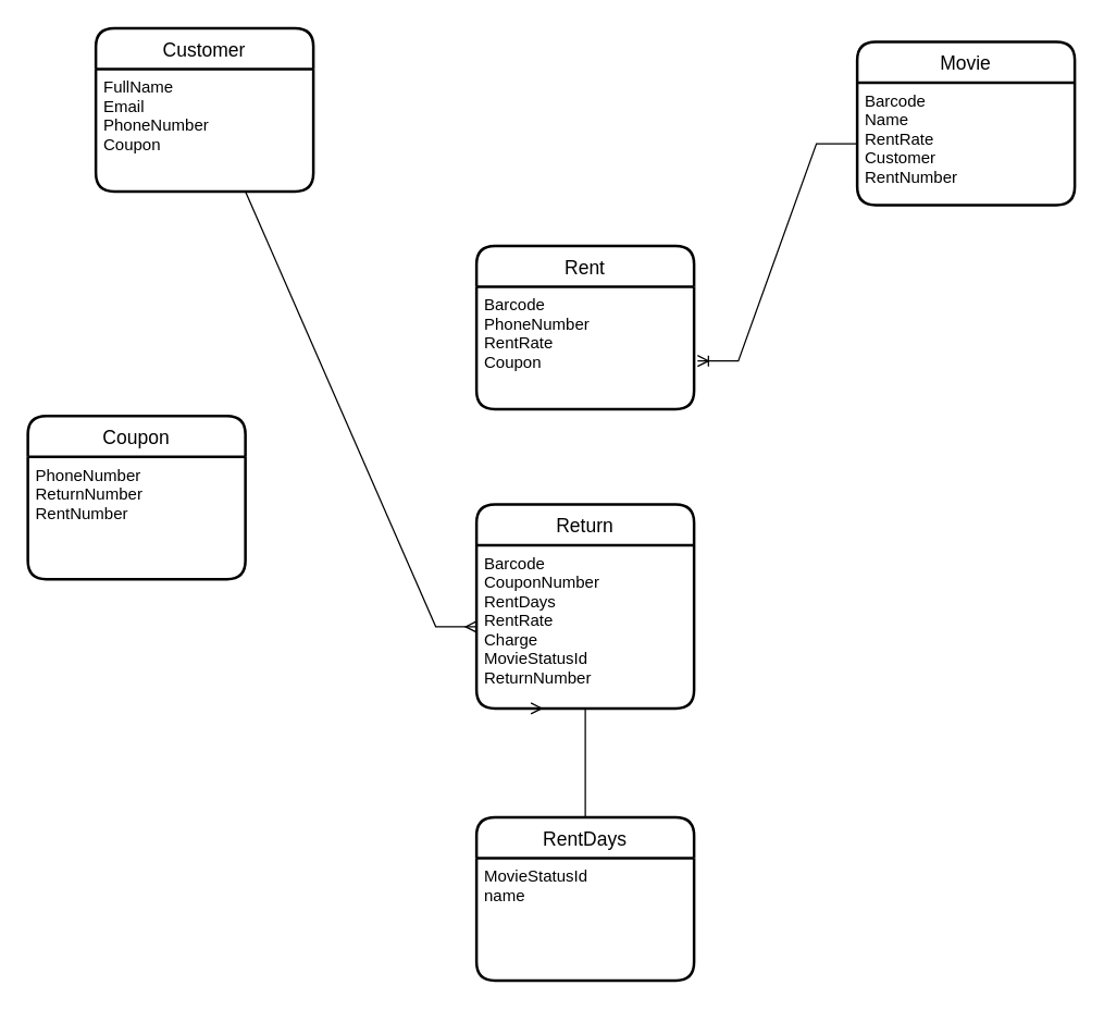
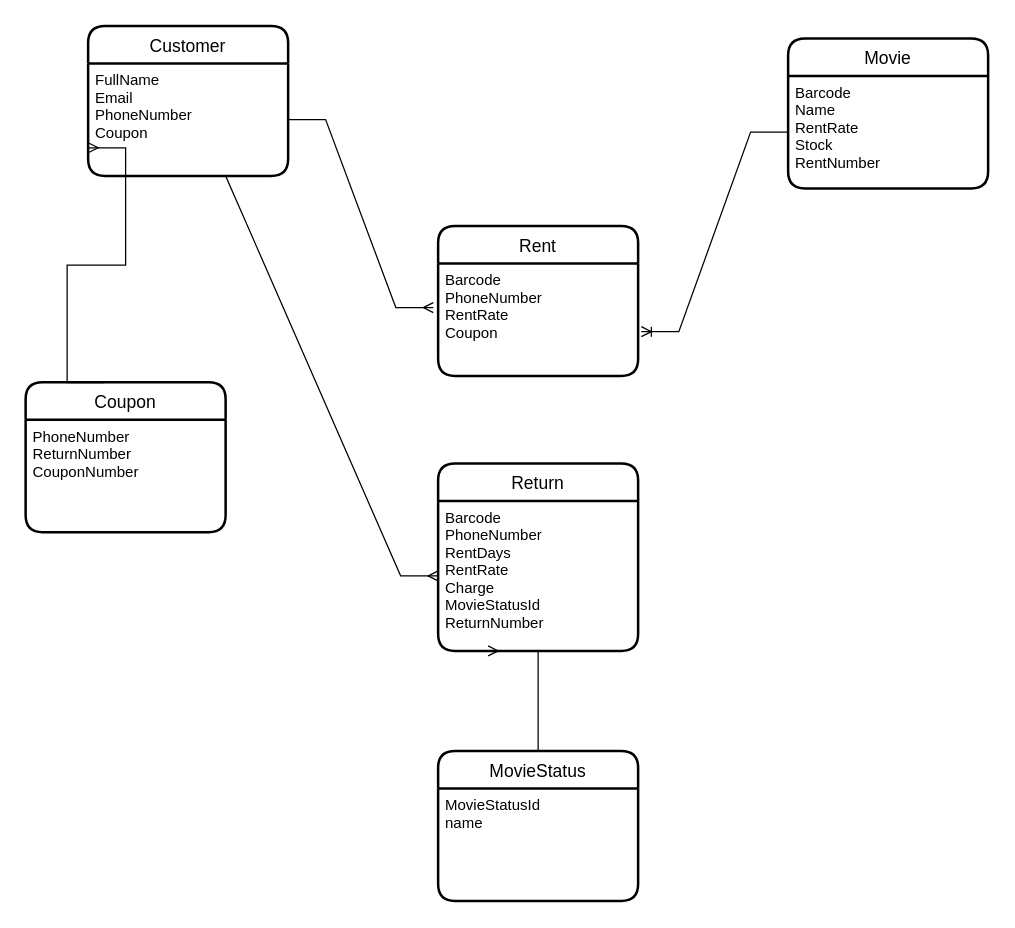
- <mxCell id="5" value="Barcode&#10;Name&#10;RentRate&#10;Customer&#10;RentNumber&#10;" style="align=left;strokeColor=none;fillColor=none;spacingLeft=4;fontSize=12;verticalAlign=top;resizable=0;rotatable=0;part=1;" parent="4" vertex="1"><mxGeometry y="30" width="160" height="90" as="geometry" /></mxCell>
+ <mxCell id="5" value="Barcode&#10;Name&#10;RentRate&#10;Stock&#10;RentNumber&#10;" style="align=left;strokeColor=none;fillColor=none;spacingLeft=4;fontSize=12;verticalAlign=top;resizable=0;rotatable=0;part=1;" parent="4" vertex="1"><mxGeometry y="30" width="160" height="90" as="geometry" /></mxCell>
+ <mxCell id="14" value="" style="edgeStyle=entityRelationEdgeStyle;fontSize=12;html=1;endArrow=ERmany;rounded=0;exitX=1;exitY=0.5;exitDx=0;exitDy=0;entryX=-0.024;entryY=0.393;entryDx=0;entryDy=0;entryPerimeter=0;" parent="1" source="3" target="7" edge="1"><mxGeometry width="100" height="100" relative="1" as="geometry"><mxPoint x="430" y="320" as="sourcePoint" /><mxPoint x="530" y="220" as="targetPoint" /></mxGeometry></mxCell>
+ <mxCell id="18" value="" style="edgeStyle=entityRelationEdgeStyle;fontSize=12;html=1;endArrow=ERmany;rounded=0;exitX=0.395;exitY=0.003;exitDx=0;exitDy=0;exitPerimeter=0;entryX=0;entryY=0.75;entryDx=0;entryDy=0;" edge="1" parent="1" source="10" target="3"><mxGeometry width="100" height="100" relative="1" as="geometry"><mxPoint x="90" y="300" as="sourcePoint" /><mxPoint x="60" y="110" as="targetPoint" /></mxGeometry></mxCell>
- <mxCell id="11" value="PhoneNumber&#10;ReturnNumber&#10;RentNumber" style="align=left;strokeColor=none;fillColor=none;spacingLeft=4;fontSize=12;verticalAlign=top;resizable=0;rotatable=0;part=1;" parent="10" vertex="1"><mxGeometry y="30" width="160" height="90" as="geometry" /></mxCell>
+ <mxCell id="11" value="PhoneNumber&#10;ReturnNumber&#10;CouponNumber" style="align=left;strokeColor=none;fillColor=none;spacingLeft=4;fontSize=12;verticalAlign=top;resizable=0;rotatable=0;part=1;" parent="10" vertex="1"><mxGeometry y="30" width="160" height="90" as="geometry" /></mxCell>
- <mxCell id="9" value="Barcode&#10;CouponNumber&#10;RentDays&#10;RentRate&#10;Charge&#10;MovieStatusId&#10;ReturnNumber&#10;" style="align=left;strokeColor=none;fillColor=none;spacingLeft=4;fontSize=12;verticalAlign=top;resizable=0;rotatable=0;part=1;" parent="8" vertex="1"><mxGeometry y="30" width="160" height="120" as="geometry" /></mxCell>
+ <mxCell id="9" value="Barcode&#10;PhoneNumber&#10;RentDays&#10;RentRate&#10;Charge&#10;MovieStatusId&#10;ReturnNumber&#10;" style="align=left;strokeColor=none;fillColor=none;spacingLeft=4;fontSize=12;verticalAlign=top;resizable=0;rotatable=0;part=1;" parent="8" vertex="1"><mxGeometry y="30" width="160" height="120" as="geometry" /></mxCell>
- <mxCell id="12" value="RentDays" style="swimlane;childLayout=stackLayout;horizontal=1;startSize=30;horizontalStack=0;rounded=1;fontSize=14;fontStyle=0;strokeWidth=2;resizeParent=0;resizeLast=1;shadow=0;dashed=0;align=center;" parent="1" vertex="1"><mxGeometry x="350" y="600" width="160" height="120" as="geometry" /></mxCell>
+ <mxCell id="12" value="MovieStatus" style="swimlane;childLayout=stackLayout;horizontal=1;startSize=30;horizontalStack=0;rounded=1;fontSize=14;fontStyle=0;strokeWidth=2;resizeParent=0;resizeLast=1;shadow=0;dashed=0;align=center;" parent="1" vertex="1"><mxGeometry x="350" y="600" width="160" height="120" as="geometry" /></mxCell>
